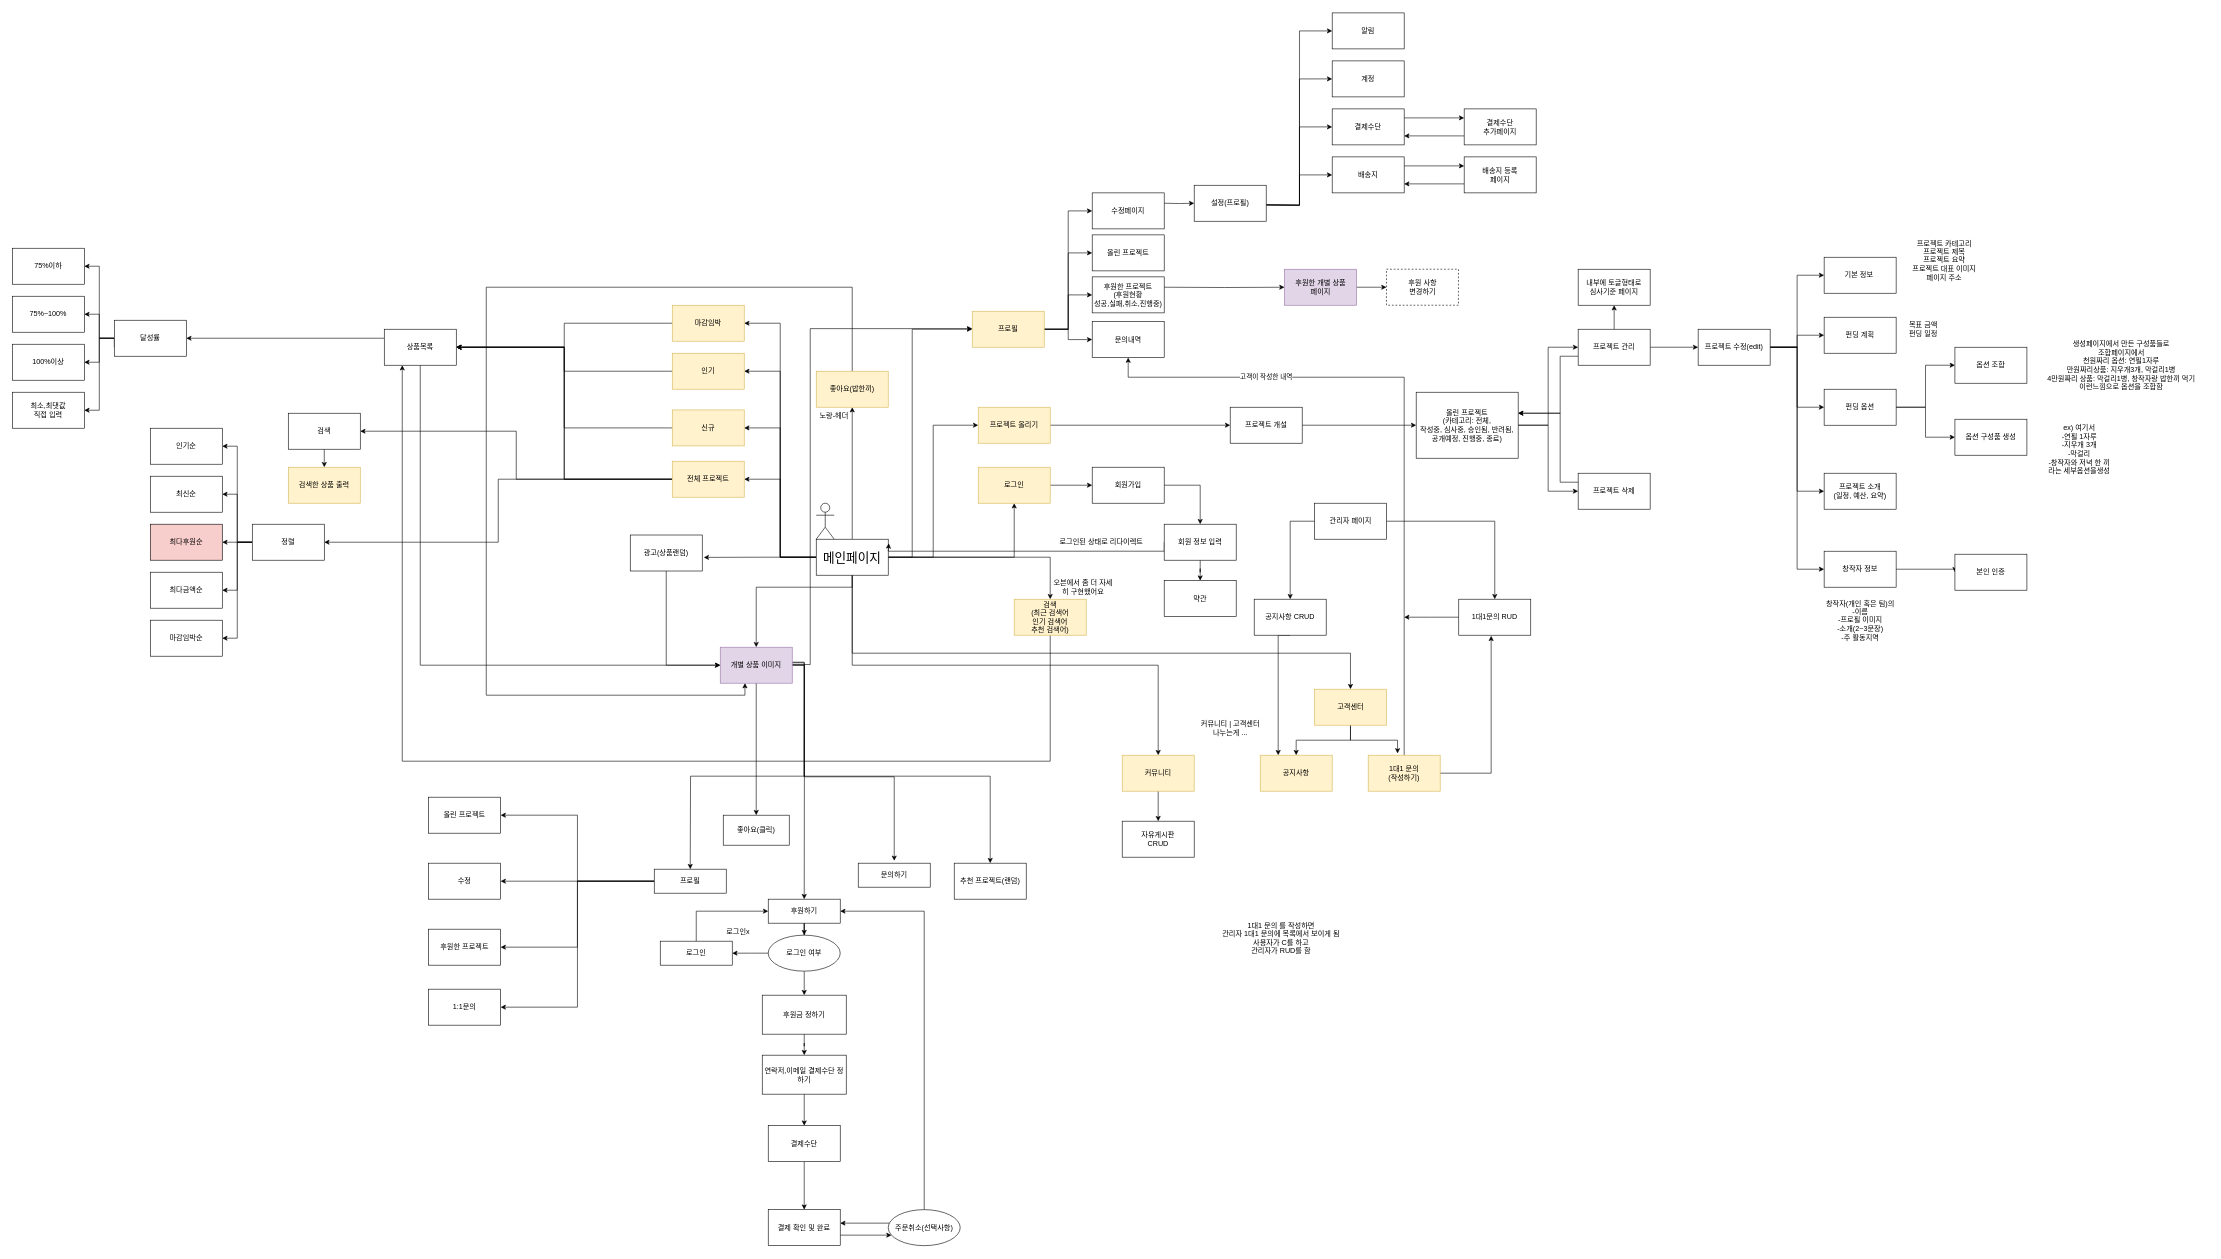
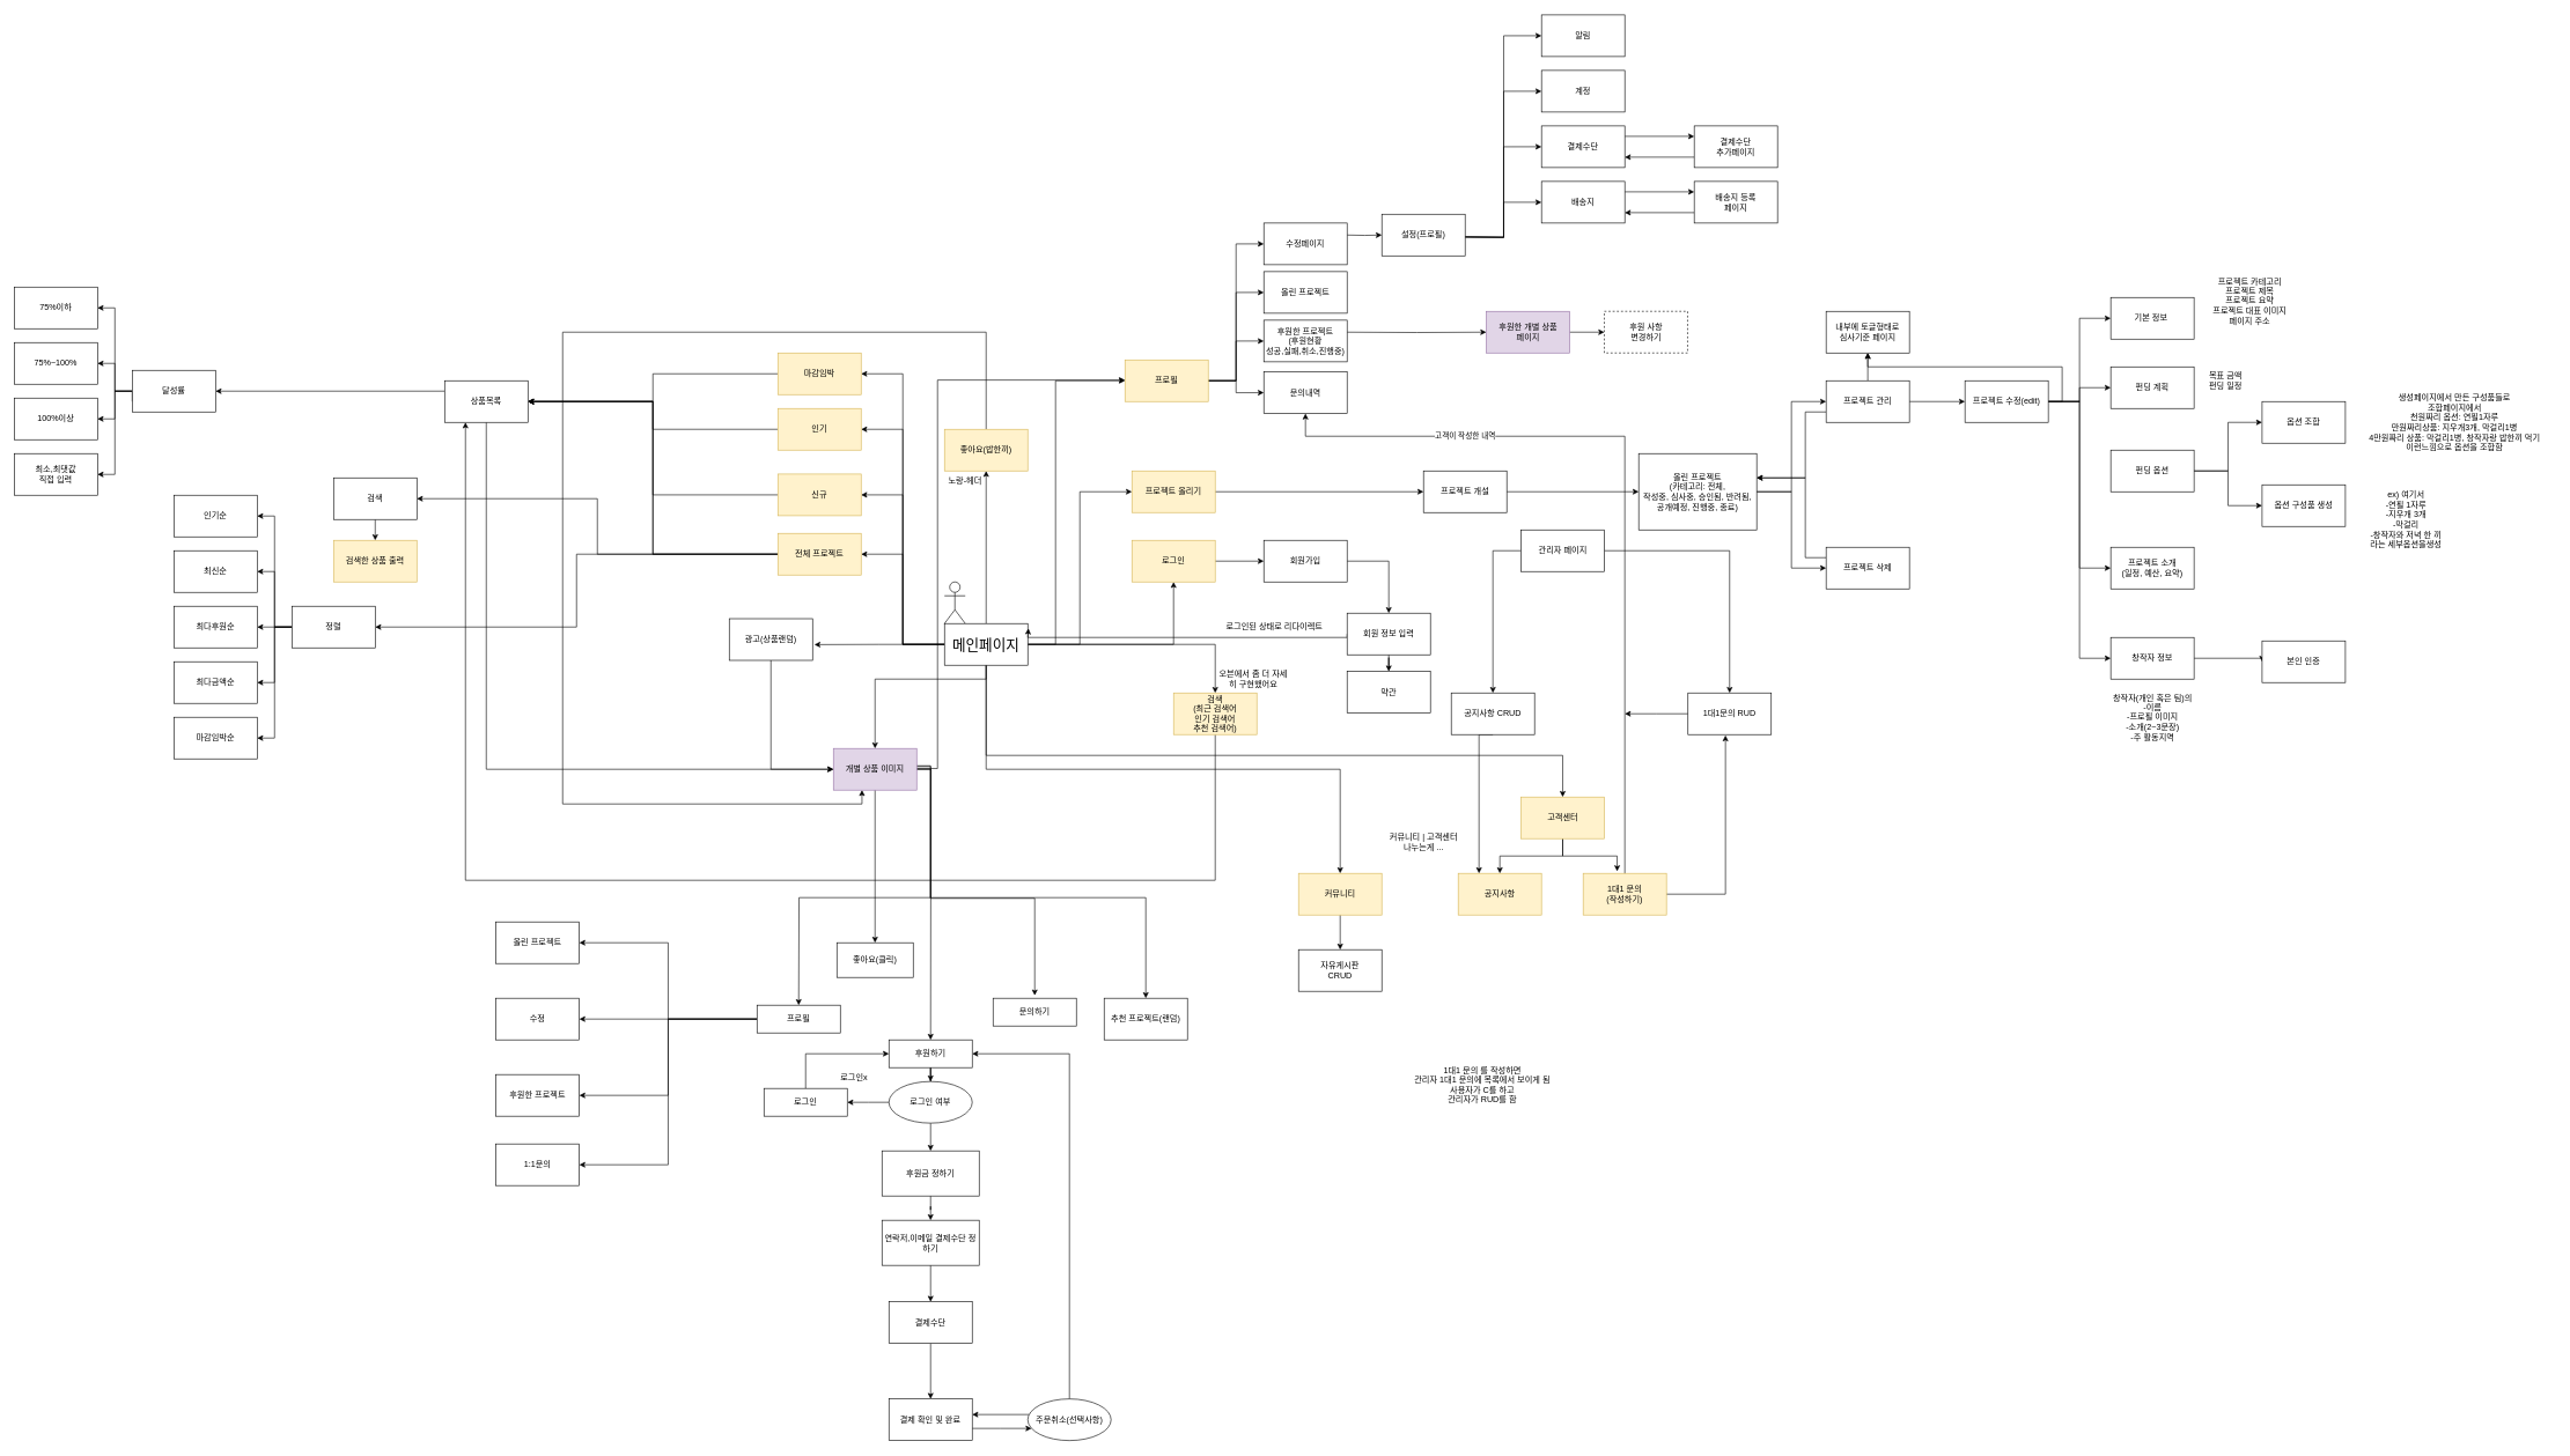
- <mxCell id="120" style="edgeStyle=orthogonalEdgeStyle;rounded=0;orthogonalLoop=1;jettySize=auto;html=1;exitX=1;exitY=0.5;exitDx=0;exitDy=0;entryX=0;entryY=0.5;entryDx=0;entryDy=0;" parent="1" source="123" target="128" edge="1"><mxGeometry relative="1" as="geometry" /></mxCell>
+ <mxCell id="120" style="edgeStyle=orthogonalEdgeStyle;rounded=0;orthogonalLoop=1;jettySize=auto;html=1;exitX=1;exitY=0.5;exitDx=0;exitDy=0;" parent="1" source="123" target="132" edge="1"><mxGeometry relative="1" as="geometry" /></mxCell>
- <mxCell id="154" value="관리자 페이지&lt;br&gt;" style="rounded=0;whiteSpace=wrap;html=1;" parent="1" vertex="1"><mxGeometry x="2190.5" y="838" width="120" height="60" as="geometry" /></mxCell>
+ <mxCell id="154" value="관리자 페이지&lt;br&gt;" style="rounded=0;whiteSpace=wrap;html=1;" parent="1" vertex="1"><mxGeometry x="2190.5" y="763" width="120" height="60" as="geometry" /></mxCell>
- <mxCell id="149" value="최다후원순" style="rounded=0;whiteSpace=wrap;html=1;fillColor=#f8cecc;" parent="1" vertex="1"><mxGeometry x="250" y="873" width="120" height="60" as="geometry" /></mxCell>
+ <mxCell id="149" value="최다후원순" style="rounded=0;whiteSpace=wrap;html=1;" parent="1" vertex="1"><mxGeometry x="250" y="873" width="120" height="60" as="geometry" /></mxCell>
- <mxCell id="171" value="회원 정보 입력" style="rounded=0;whiteSpace=wrap;html=1;" parent="1" vertex="1"><mxGeometry x="1940" y="873" width="120" height="60" as="geometry" /></mxCell>
+ <mxCell id="171" value="회원 정보 입력" style="rounded=0;whiteSpace=wrap;html=1;" parent="1" vertex="1"><mxGeometry x="1940" y="883" width="120" height="60" as="geometry" /></mxCell>
